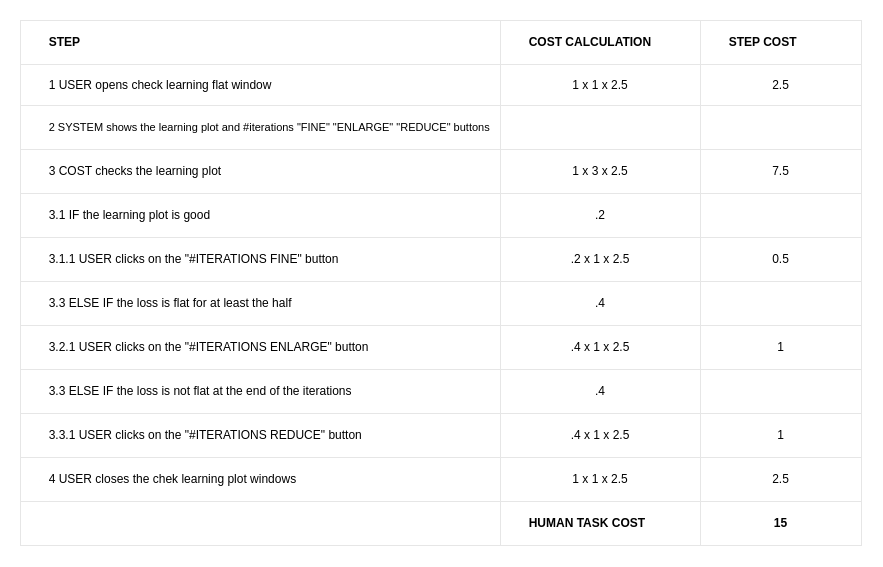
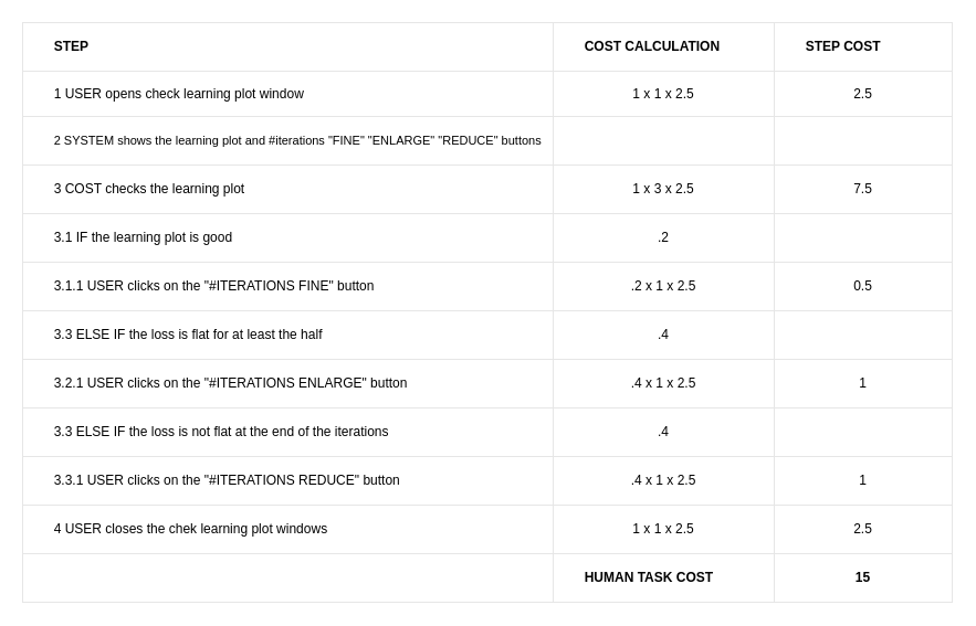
- <mxCell id="8" value="&lt;span style=&quot;white-space: pre;&quot;&gt;&#09;&lt;/span&gt;1 USER opens check learning flat window&amp;nbsp;" style="connectable=0;recursiveResize=0;strokeColor=inherit;fillColor=none;align=left;whiteSpace=wrap;html=1;" parent="7" vertex="1"><mxGeometry width="480" height="41" as="geometry"><mxRectangle width="480" height="41" as="alternateBounds" /></mxGeometry></mxCell>
+ <mxCell id="8" value="&lt;span style=&quot;white-space: pre;&quot;&gt;&#09;&lt;/span&gt;1 USER opens check learning plot window&amp;nbsp;" style="connectable=0;recursiveResize=0;strokeColor=inherit;fillColor=none;align=left;whiteSpace=wrap;html=1;" parent="7" vertex="1"><mxGeometry width="480" height="41" as="geometry"><mxRectangle width="480" height="41" as="alternateBounds" /></mxGeometry></mxCell>
